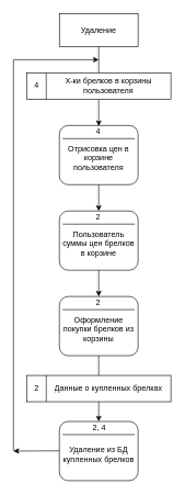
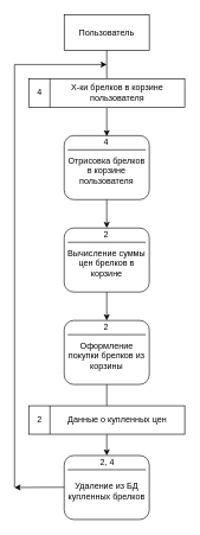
- <mxCell id="2" value="Удаление" style="rounded=0;whiteSpace=wrap;html=1;" vertex="1" parent="1"><mxGeometry x="90" y="20" width="120" height="50" as="geometry" /></mxCell>
+ <mxCell id="2" value="Пользователь" style="rounded=0;whiteSpace=wrap;html=1;" vertex="1" parent="1"><mxGeometry x="90" y="20" width="120" height="50" as="geometry" /></mxCell>
- <mxCell id="13" value="Х-ки брелков в корзины пользователя" style="text;strokeColor=none;fillColor=none;align=center;verticalAlign=middle;spacingLeft=4;spacingRight=4;overflow=hidden;points=[[0,0.5],[1,0.5]];portConstraint=eastwest;rotatable=0;whiteSpace=wrap;html=1;" vertex="1" parent="10"><mxGeometry x="30" width="190" height="40" as="geometry" /></mxCell>
+ <mxCell id="13" value="Х-ки брелков в корзине пользователя" style="text;strokeColor=none;fillColor=none;align=center;verticalAlign=middle;spacingLeft=4;spacingRight=4;overflow=hidden;points=[[0,0.5],[1,0.5]];portConstraint=eastwest;rotatable=0;whiteSpace=wrap;html=1;" vertex="1" parent="10"><mxGeometry x="30" width="190" height="40" as="geometry" /></mxCell>
- <mxCell id="8" value="Отрисовка цен в корзине пользователя" style="text;strokeColor=none;fillColor=none;align=center;verticalAlign=middle;spacingLeft=4;spacingRight=4;overflow=hidden;points=[[0,0.5],[1,0.5]];portConstraint=eastwest;rotatable=0;whiteSpace=wrap;html=1;" vertex="1" parent="4"><mxGeometry y="20" width="120" height="60" as="geometry" /></mxCell>
+ <mxCell id="8" value="Отрисовка брелков в корзине пользователя" style="text;strokeColor=none;fillColor=none;align=center;verticalAlign=middle;spacingLeft=4;spacingRight=4;overflow=hidden;points=[[0,0.5],[1,0.5]];portConstraint=eastwest;rotatable=0;whiteSpace=wrap;html=1;" vertex="1" parent="4"><mxGeometry y="20" width="120" height="60" as="geometry" /></mxCell>
- <mxCell id="20" value="Пользователь суммы цен брелков в корзине" style="text;strokeColor=none;fillColor=none;align=center;verticalAlign=middle;spacingLeft=4;spacingRight=4;overflow=hidden;points=[[0,0.5],[1,0.5]];portConstraint=eastwest;rotatable=0;whiteSpace=wrap;html=1;" vertex="1" parent="16"><mxGeometry y="20" width="120" height="60" as="geometry" /></mxCell>
+ <mxCell id="20" value="Вычисление суммы цен брелков в корзине" style="text;strokeColor=none;fillColor=none;align=center;verticalAlign=middle;spacingLeft=4;spacingRight=4;overflow=hidden;points=[[0,0.5],[1,0.5]];portConstraint=eastwest;rotatable=0;whiteSpace=wrap;html=1;" vertex="1" parent="16"><mxGeometry y="20" width="120" height="60" as="geometry" /></mxCell>
- <mxCell id="34" value="Данные о купленных брелках" style="text;strokeColor=none;fillColor=none;align=center;verticalAlign=middle;spacingLeft=4;spacingRight=4;overflow=hidden;points=[[0,0.5],[1,0.5]];portConstraint=eastwest;rotatable=0;whiteSpace=wrap;html=1;" vertex="1" parent="31"><mxGeometry x="30" width="190" height="40" as="geometry" /></mxCell>
+ <mxCell id="34" value="Данные о купленных цен" style="text;strokeColor=none;fillColor=none;align=center;verticalAlign=middle;spacingLeft=4;spacingRight=4;overflow=hidden;points=[[0,0.5],[1,0.5]];portConstraint=eastwest;rotatable=0;whiteSpace=wrap;html=1;" vertex="1" parent="31"><mxGeometry x="30" width="190" height="40" as="geometry" /></mxCell>
